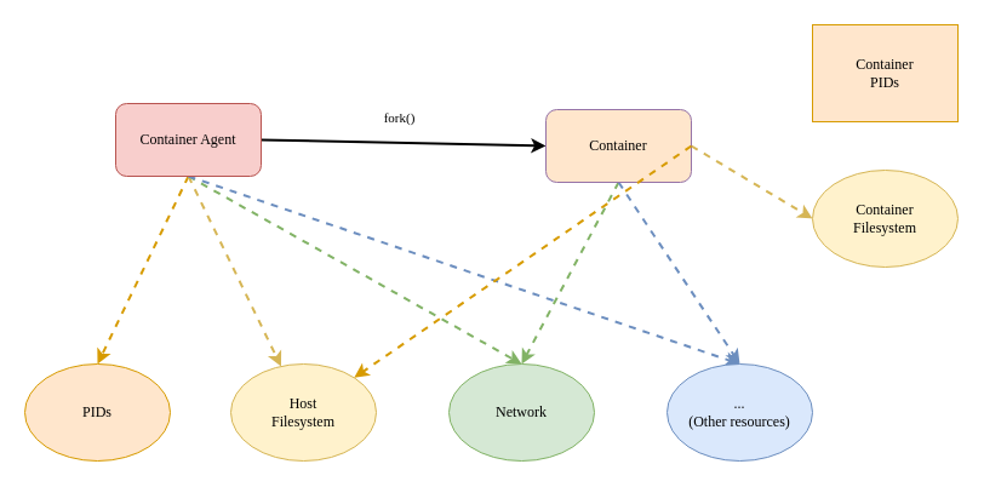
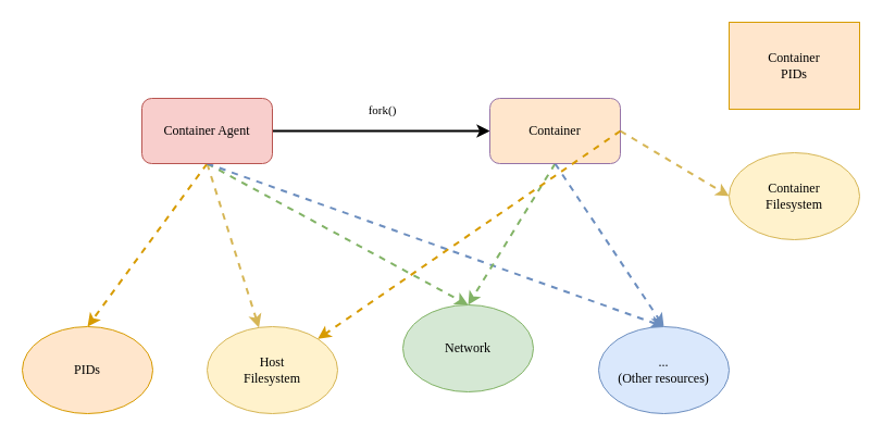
- <mxCell id="8" value="&lt;font face=&quot;Comic Sans MS&quot;&gt;Container Agent&lt;/font&gt;" style="rounded=1;whiteSpace=wrap;html=1;fillColor=#f8cecc;strokeColor=#b85450;" parent="1" vertex="1"><mxGeometry x="95" y="85" width="120" height="60" as="geometry" /></mxCell>
+ <mxCell id="8" value="&lt;font face=&quot;Comic Sans MS&quot;&gt;Container Agent&lt;/font&gt;" style="rounded=1;whiteSpace=wrap;html=1;fillColor=#f8cecc;strokeColor=#b85450;" parent="1" vertex="1"><mxGeometry x="130" y="90" width="120" height="60" as="geometry" /></mxCell>
- <mxCell id="14" value="&lt;font face=&quot;Comic Sans MS&quot;&gt;Network&lt;/font&gt;" style="ellipse;whiteSpace=wrap;html=1;rounded=1;fillColor=#d5e8d4;strokeColor=#82b366;" parent="1" vertex="1"><mxGeometry x="370" y="300" width="120" height="80" as="geometry" /></mxCell>
+ <mxCell id="14" value="&lt;font face=&quot;Comic Sans MS&quot;&gt;Network&lt;/font&gt;" style="ellipse;whiteSpace=wrap;html=1;rounded=1;fillColor=#d5e8d4;strokeColor=#82b366;" parent="1" vertex="1"><mxGeometry x="370" y="280" width="120" height="80" as="geometry" /></mxCell>
